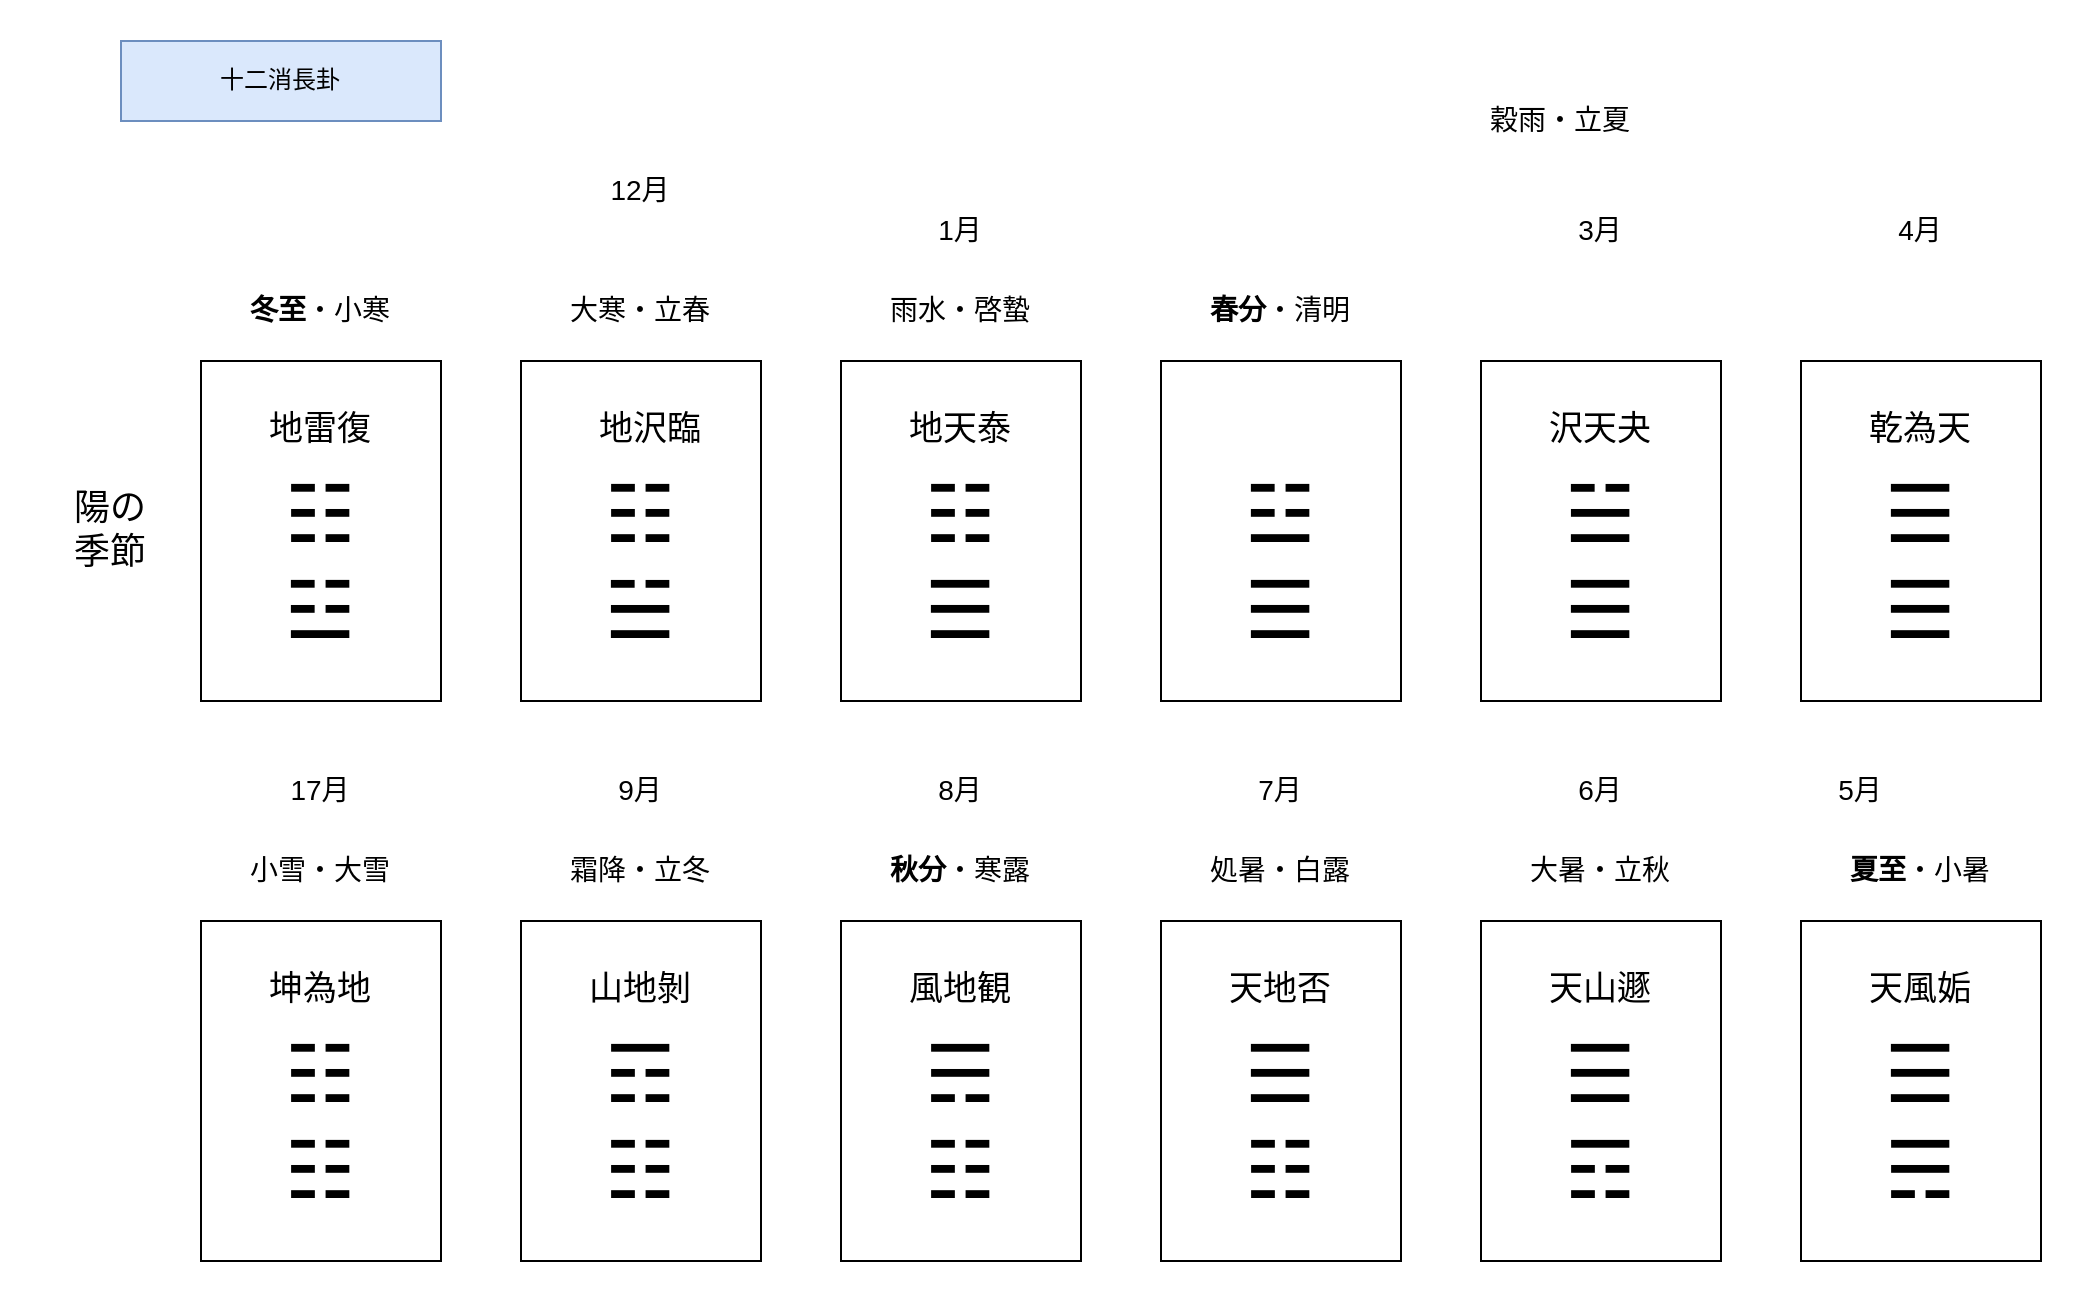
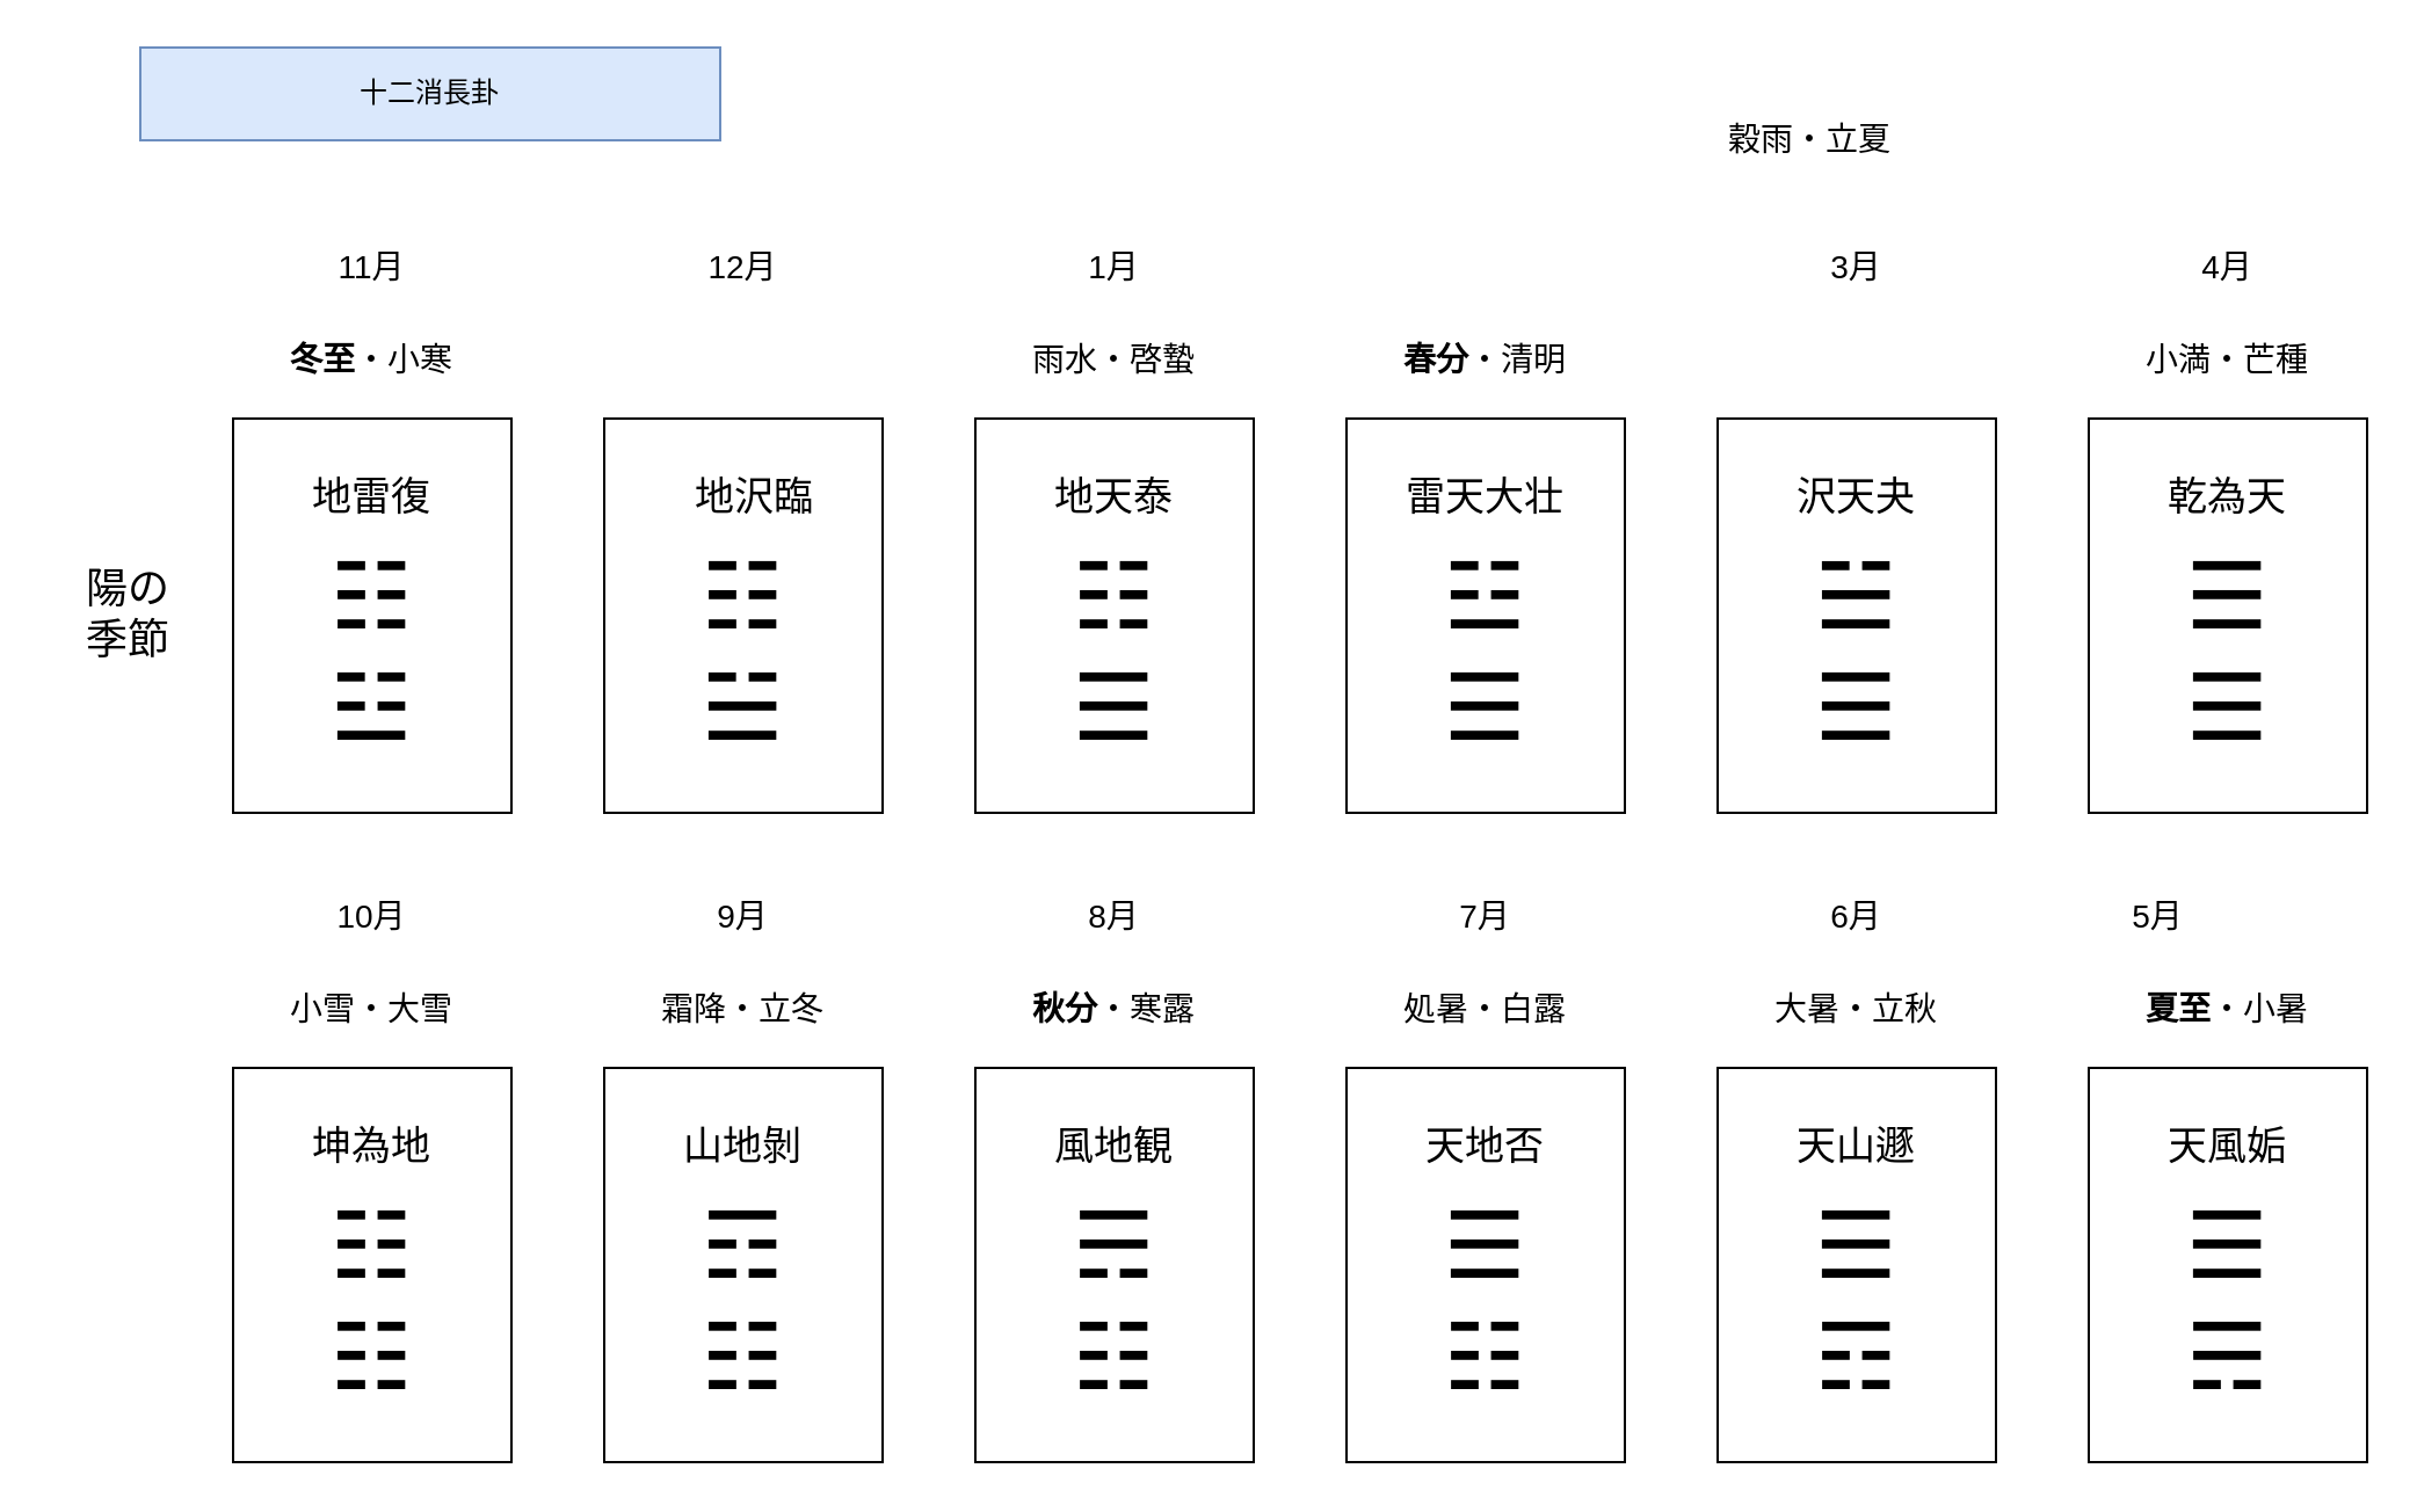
- <mxCell id="10" value="十二消長卦" style="text;html=1;align=center;verticalAlign=middle;whiteSpace=wrap;rounded=0;fillColor=#dae8fc;strokeColor=#6c8ebf;" parent="1" vertex="1"><mxGeometry x="60" y="20" width="160" height="40" as="geometry" /></mxCell>
+ <mxCell id="10" value="十二消長卦" style="text;html=1;align=center;verticalAlign=middle;whiteSpace=wrap;rounded=0;fillColor=#dae8fc;strokeColor=#6c8ebf;" parent="1" vertex="1"><mxGeometry x="60" y="20" width="250" height="40" as="geometry" /></mxCell>
- <mxCell id="18" value="12月" style="text;html=1;align=center;verticalAlign=middle;whiteSpace=wrap;rounded=0;fontSize=14;" vertex="1" parent="1"><mxGeometry x="260" y="80" width="120" height="30" as="geometry" /></mxCell>
+ <mxCell id="18" value="12月" style="text;html=1;align=center;verticalAlign=middle;whiteSpace=wrap;rounded=0;fontSize=14;" vertex="1" parent="1"><mxGeometry x="260" y="100" width="120" height="30" as="geometry" /></mxCell>
+ <mxCell id="15" value="11月" style="text;html=1;align=center;verticalAlign=middle;whiteSpace=wrap;rounded=0;fontSize=14;" vertex="1" parent="1"><mxGeometry x="100" y="100" width="120" height="30" as="geometry" /></mxCell>
- <mxCell id="19" value="大寒・立春" style="text;html=1;align=center;verticalAlign=middle;whiteSpace=wrap;rounded=0;fontSize=14;" vertex="1" parent="1"><mxGeometry x="260" y="140" width="120" height="30" as="geometry" /></mxCell>
+ <mxCell id="30" value="小満・芒種" style="text;html=1;align=center;verticalAlign=middle;whiteSpace=wrap;rounded=0;fontSize=14;" vertex="1" parent="1"><mxGeometry x="900" y="140" width="120" height="30" as="geometry" /></mxCell>
+ <mxCell id="25" value="雷天大壮" style="text;html=1;align=center;verticalAlign=middle;whiteSpace=wrap;rounded=0;fontSize=17;" vertex="1" parent="1"><mxGeometry x="595" y="200" width="90" height="30" as="geometry" /></mxCell>
- <mxCell id="56" value="17月" style="text;html=1;align=center;verticalAlign=middle;whiteSpace=wrap;rounded=0;fontSize=14;" vertex="1" parent="1"><mxGeometry x="100" y="380" width="120" height="30" as="geometry" /></mxCell>
+ <mxCell id="56" value="10月" style="text;html=1;align=center;verticalAlign=middle;whiteSpace=wrap;rounded=0;fontSize=14;" vertex="1" parent="1"><mxGeometry x="100" y="380" width="120" height="30" as="geometry" /></mxCell>
